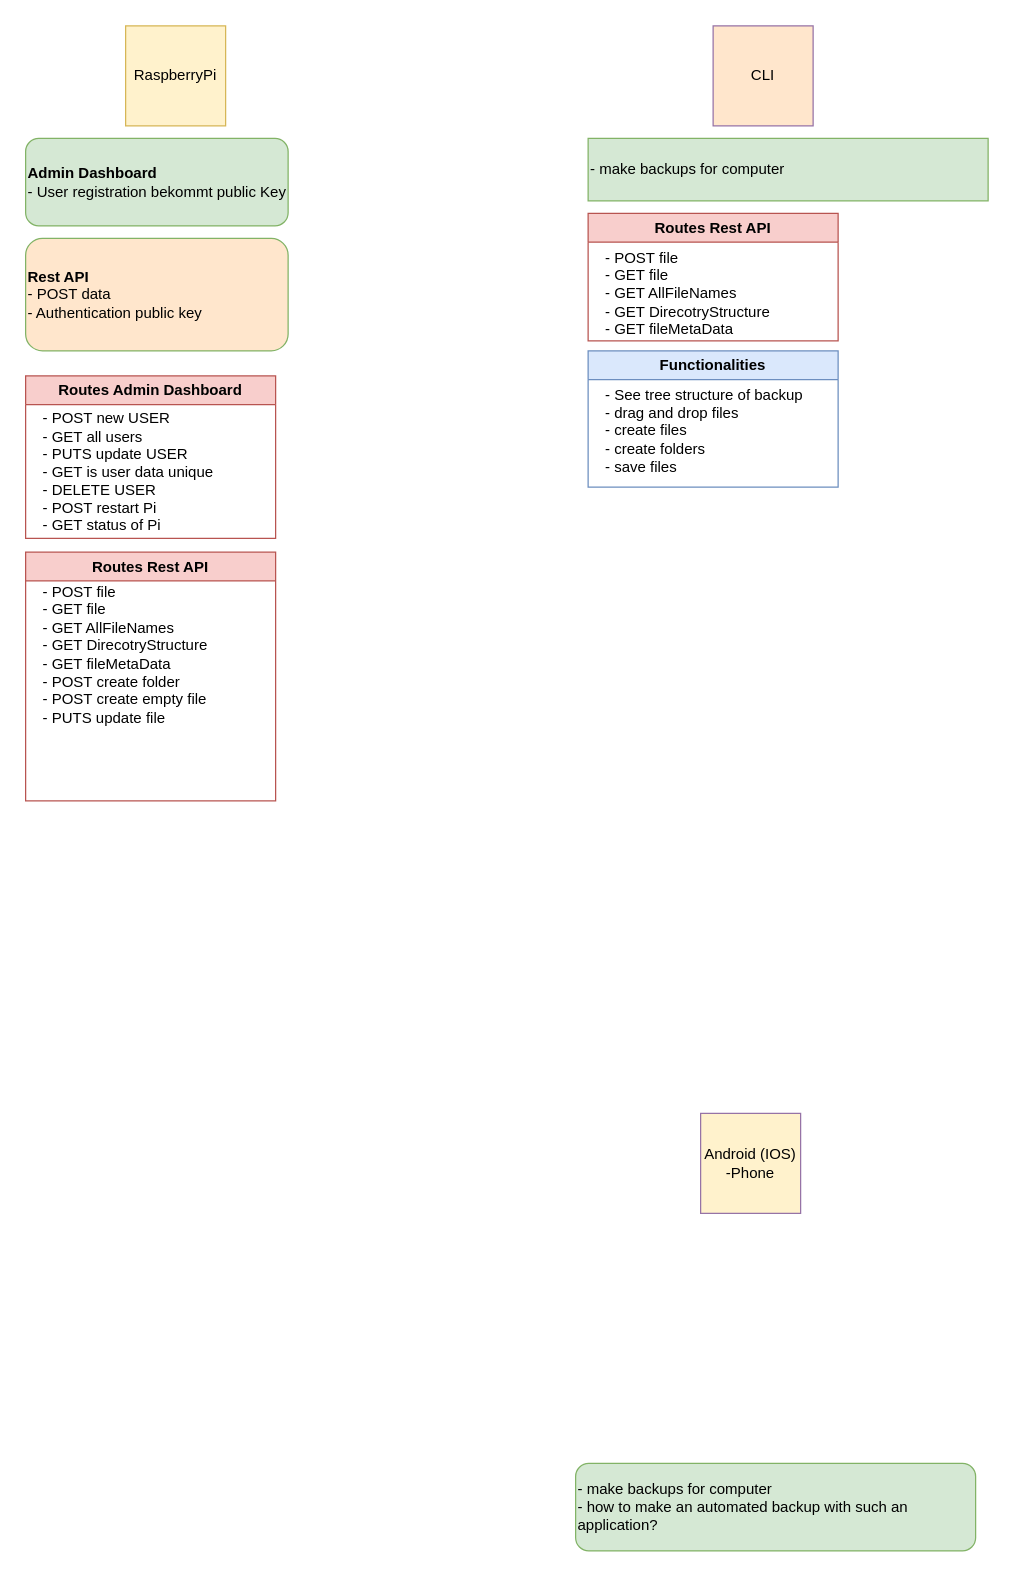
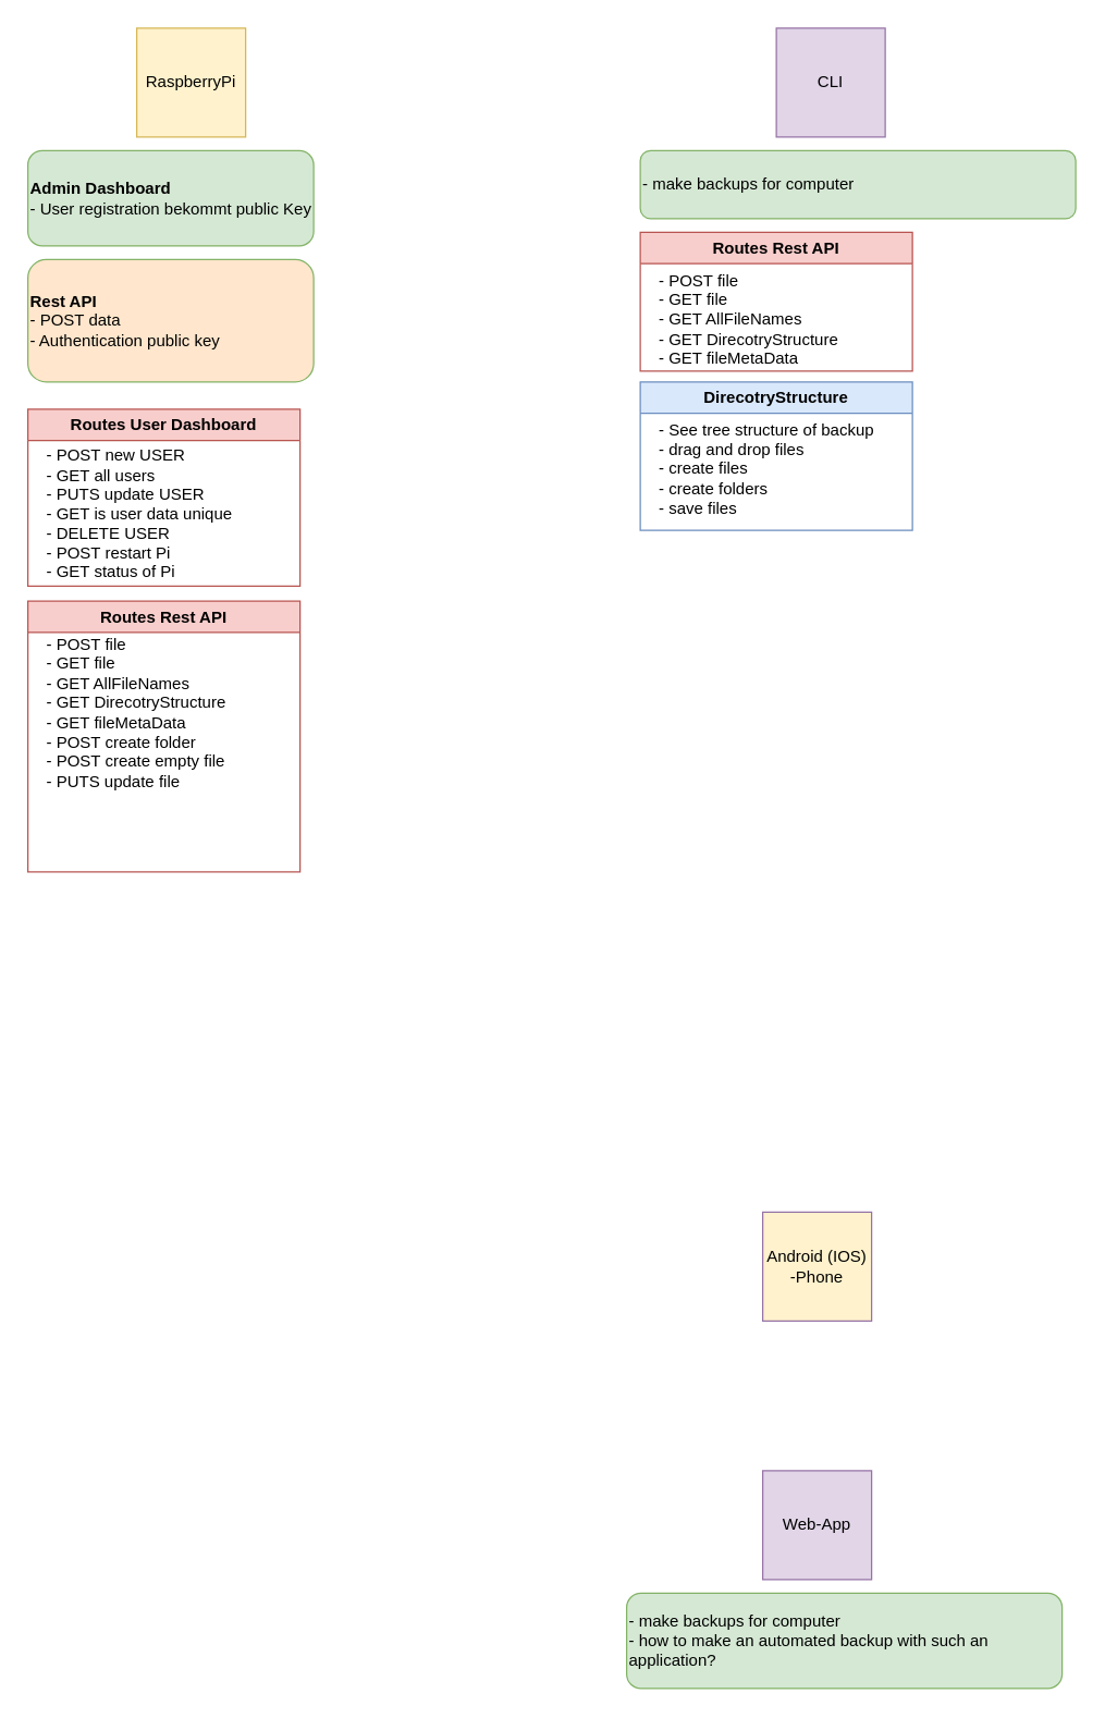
- <mxCell id="8" value="CLI" style="whiteSpace=wrap;html=1;aspect=fixed;fillColor=#ffe6cc;strokeColor=#9673a6;" vertex="1" parent="1"><mxGeometry x="570" y="20" width="80" height="80" as="geometry" /></mxCell>
+ <mxCell id="8" value="CLI" style="whiteSpace=wrap;html=1;aspect=fixed;fillColor=#e1d5e7;strokeColor=#9673a6;" vertex="1" parent="1"><mxGeometry x="570" y="20" width="80" height="80" as="geometry" /></mxCell>
- <mxCell id="9" value="- make backups for computer&lt;br&gt;" style="whiteSpace=wrap;html=1;fillColor=#d5e8d4;strokeColor=#82b366;align=left;rounded=0;" vertex="1" parent="1"><mxGeometry x="470" y="110" width="320" height="50" as="geometry" /></mxCell>
+ <mxCell id="9" value="- make backups for computer&lt;br&gt;" style="rounded=1;whiteSpace=wrap;html=1;fillColor=#d5e8d4;strokeColor=#82b366;align=left;" vertex="1" parent="1"><mxGeometry x="470" y="110" width="320" height="50" as="geometry" /></mxCell>
- <mxCell id="16" value="Functionalities" style="swimlane;whiteSpace=wrap;html=1;fillColor=#dae8fc;strokeColor=#6c8ebf;" vertex="1" parent="1"><mxGeometry x="470" y="280" width="200" height="109" as="geometry" /></mxCell>
+ <mxCell id="16" value="DirecotryStructure" style="swimlane;whiteSpace=wrap;html=1;fillColor=#dae8fc;strokeColor=#6c8ebf;" vertex="1" parent="1"><mxGeometry x="470" y="280" width="200" height="109" as="geometry" /></mxCell>
- <mxCell id="10" value="Routes Admin Dashboard" style="swimlane;whiteSpace=wrap;html=1;fillColor=#f8cecc;strokeColor=#b85450;" vertex="1" parent="1"><mxGeometry x="20" y="300" width="200" height="130" as="geometry" /></mxCell>
+ <mxCell id="10" value="Routes User Dashboard" style="swimlane;whiteSpace=wrap;html=1;fillColor=#f8cecc;strokeColor=#b85450;" vertex="1" parent="1"><mxGeometry x="20" y="300" width="200" height="130" as="geometry" /></mxCell>
+ <mxCell id="6" value="Web-App" style="whiteSpace=wrap;html=1;aspect=fixed;fillColor=#e1d5e7;strokeColor=#9673a6;" vertex="1" parent="1"><mxGeometry x="560" y="1080" width="80" height="80" as="geometry" /></mxCell>
